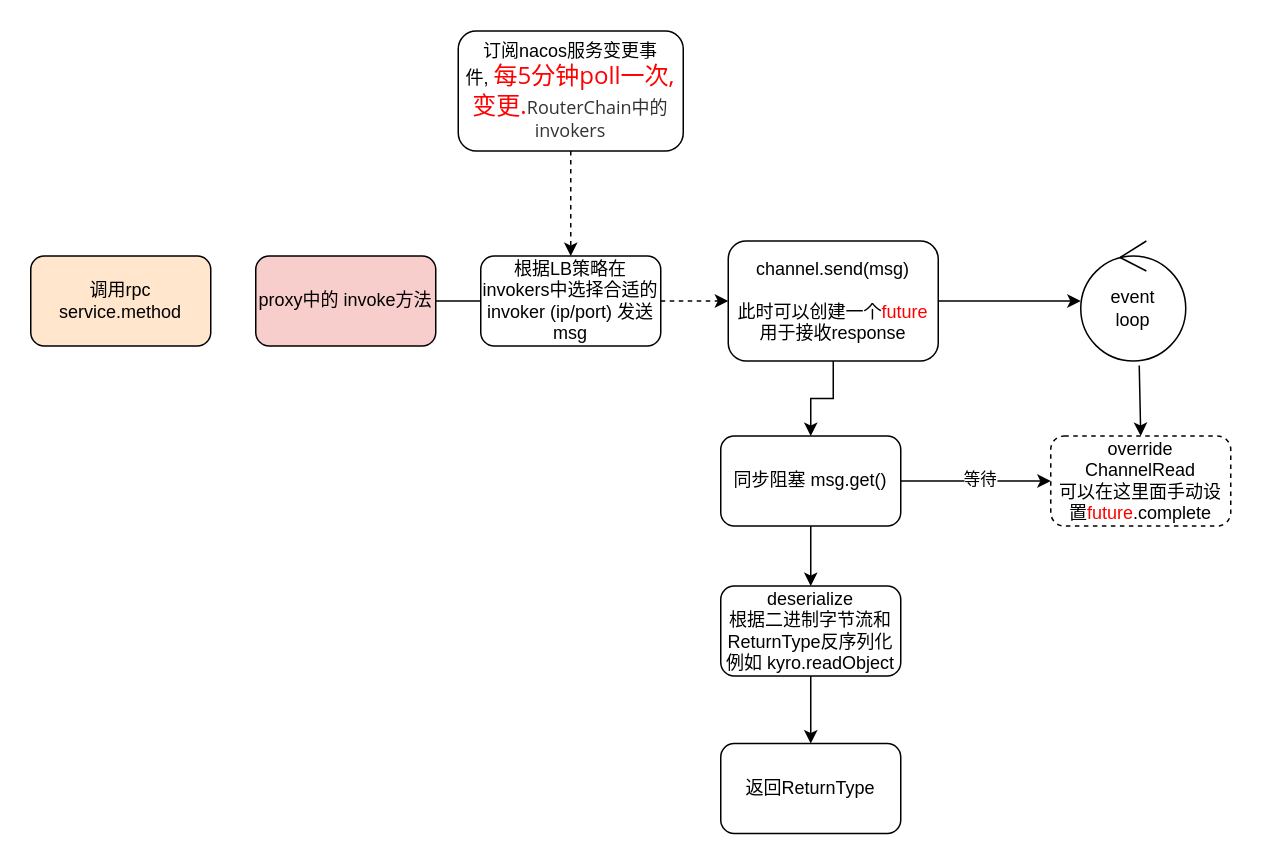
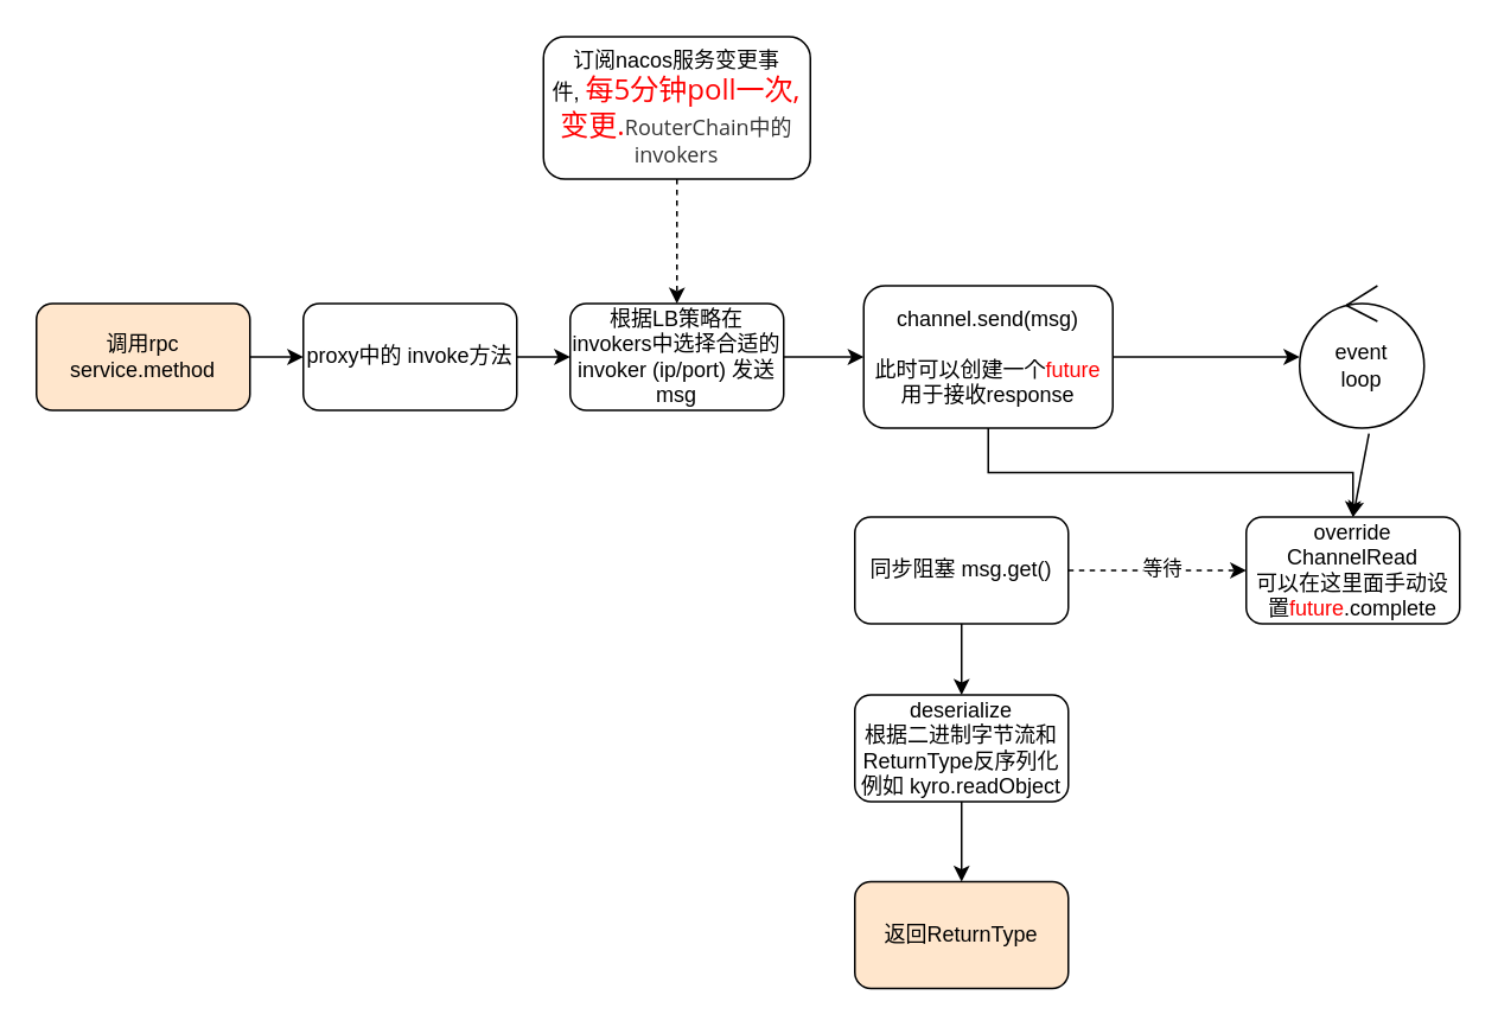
+ <mxCell id="2" style="edgeStyle=orthogonalEdgeStyle;rounded=0;orthogonalLoop=1;jettySize=auto;html=1;exitX=1;exitY=0.5;exitDx=0;exitDy=0;entryX=0;entryY=0.5;entryDx=0;entryDy=0;fontColor=#000000;" parent="1" source="3" target="5" edge="1"><mxGeometry relative="1" as="geometry" /></mxCell>
- <mxCell id="5" value="proxy中的 invoke方法" style="rounded=1;whiteSpace=wrap;html=1;fillColor=#f8cecc;" parent="1" vertex="1"><mxGeometry x="170" y="170" width="120" height="60" as="geometry" /></mxCell>
+ <mxCell id="5" value="proxy中的 invoke方法" style="rounded=1;whiteSpace=wrap;html=1;" parent="1" vertex="1"><mxGeometry x="170" y="170" width="120" height="60" as="geometry" /></mxCell>
- <mxCell id="4" style="edgeStyle=orthogonalEdgeStyle;rounded=0;orthogonalLoop=1;jettySize=auto;html=1;exitX=1;exitY=0.5;exitDx=0;exitDy=0;entryX=0;entryY=0.5;entryDx=0;entryDy=0;fontColor=#000000;endArrow=none;" parent="1" source="5" target="7" edge="1"><mxGeometry relative="1" as="geometry" /></mxCell>
+ <mxCell id="4" style="edgeStyle=orthogonalEdgeStyle;rounded=0;orthogonalLoop=1;jettySize=auto;html=1;exitX=1;exitY=0.5;exitDx=0;exitDy=0;entryX=0;entryY=0.5;entryDx=0;entryDy=0;fontColor=#000000;" parent="1" source="5" target="7" edge="1"><mxGeometry relative="1" as="geometry" /></mxCell>
- <mxCell id="6" style="edgeStyle=orthogonalEdgeStyle;rounded=0;orthogonalLoop=1;jettySize=auto;html=1;exitX=1;exitY=0.5;exitDx=0;exitDy=0;entryX=0;entryY=0.5;entryDx=0;entryDy=0;fontColor=#000000;dashed=1;" parent="1" source="7" target="10" edge="1"><mxGeometry relative="1" as="geometry" /></mxCell>
+ <mxCell id="6" style="edgeStyle=orthogonalEdgeStyle;rounded=0;orthogonalLoop=1;jettySize=auto;html=1;exitX=1;exitY=0.5;exitDx=0;exitDy=0;entryX=0;entryY=0.5;entryDx=0;entryDy=0;fontColor=#000000;" parent="1" source="7" target="10" edge="1"><mxGeometry relative="1" as="geometry" /></mxCell>
- <mxCell id="11" value="event&lt;br&gt;loop" style="ellipse;shape=umlControl;whiteSpace=wrap;html=1;" parent="1" vertex="1"><mxGeometry x="720" y="160" width="70" height="80" as="geometry" /></mxCell>
+ <mxCell id="11" value="event&lt;br&gt;loop" style="ellipse;shape=umlControl;whiteSpace=wrap;html=1;" parent="1" vertex="1"><mxGeometry x="730" y="160" width="70" height="80" as="geometry" /></mxCell>
- <mxCell id="9" style="edgeStyle=orthogonalEdgeStyle;rounded=0;orthogonalLoop=1;jettySize=auto;html=1;exitX=0.5;exitY=1;exitDx=0;exitDy=0;entryX=0.5;entryY=0;entryDx=0;entryDy=0;fontColor=#000000;" parent="1" source="10" target="17" edge="1"><mxGeometry relative="1" as="geometry" /></mxCell>
+ <mxCell id="9" style="edgeStyle=orthogonalEdgeStyle;rounded=0;orthogonalLoop=1;jettySize=auto;html=1;exitX=0.5;exitY=1;exitDx=0;exitDy=0;fontColor=#000000;" parent="1" source="10" target="12" edge="1"><mxGeometry relative="1" as="geometry" /></mxCell>
- <mxCell id="15" style="edgeStyle=orthogonalEdgeStyle;rounded=0;orthogonalLoop=1;jettySize=auto;html=1;exitX=1;exitY=0.5;exitDx=0;exitDy=0;entryX=0;entryY=0.5;entryDx=0;entryDy=0;fontColor=#000000;dashed=0;" parent="1" source="17" target="12" edge="1"><mxGeometry relative="1" as="geometry" /></mxCell>
+ <mxCell id="15" style="edgeStyle=orthogonalEdgeStyle;rounded=0;orthogonalLoop=1;jettySize=auto;html=1;exitX=1;exitY=0.5;exitDx=0;exitDy=0;entryX=0;entryY=0.5;entryDx=0;entryDy=0;fontColor=#000000;dashed=1;" parent="1" source="17" target="12" edge="1"><mxGeometry relative="1" as="geometry" /></mxCell>
- <mxCell id="12" value="override&lt;br&gt;ChannelRead&lt;br&gt;可以在这里面手动设置&lt;font color=&quot;#ff0000&quot;&gt;future&lt;/font&gt;.complete" style="rounded=1;whiteSpace=wrap;html=1;dashed=1;" parent="1" vertex="1"><mxGeometry x="700" y="290" width="120" height="60" as="geometry" /></mxCell>
+ <mxCell id="12" value="override&lt;br&gt;ChannelRead&lt;br&gt;可以在这里面手动设置&lt;font color=&quot;#ff0000&quot;&gt;future&lt;/font&gt;.complete" style="rounded=1;whiteSpace=wrap;html=1;" parent="1" vertex="1"><mxGeometry x="700" y="290" width="120" height="60" as="geometry" /></mxCell>
- <mxCell id="20" value="返回ReturnType" style="rounded=1;whiteSpace=wrap;html=1;fontColor=#000000;" parent="1" vertex="1"><mxGeometry x="480" y="495" width="120" height="60" as="geometry" /></mxCell>
+ <mxCell id="20" value="返回ReturnType" style="rounded=1;whiteSpace=wrap;html=1;fontColor=#000000;fillColor=#ffe6cc;" parent="1" vertex="1"><mxGeometry x="480" y="495" width="120" height="60" as="geometry" /></mxCell>
